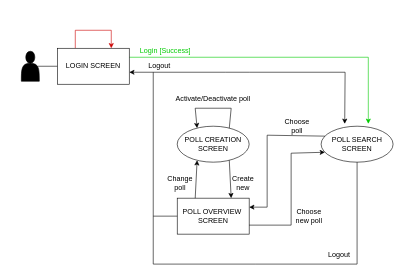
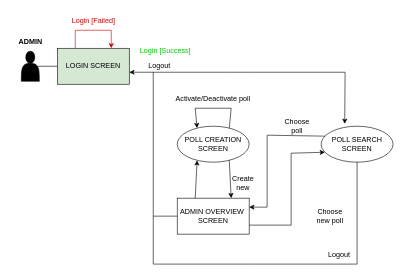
+ <mxCell id="6" value="&lt;font color=&quot;#cc0000&quot;&gt;Login [Failed]&lt;/font&gt;" style="text;html=1;align=center;verticalAlign=middle;resizable=0;points=[];autosize=1;strokeColor=none;fillColor=none;" parent="1" vertex="1"><mxGeometry x="105" y="20" width="100" height="30" as="geometry" /></mxCell>
+ <mxCell id="11" value="&lt;b&gt;ADMIN&lt;/b&gt;" style="text;html=1;align=center;verticalAlign=middle;resizable=0;points=[];autosize=1;strokeColor=none;fillColor=none;" parent="1" vertex="1"><mxGeometry x="20" y="55" width="60" height="30" as="geometry" /></mxCell>
- <mxCell id="4" value="LOGIN SCREEN" style="rounded=0;whiteSpace=wrap;html=1;strokeWidth=1;" parent="1" vertex="1"><mxGeometry x="95" y="80" width="120" height="60" as="geometry" /></mxCell>
+ <mxCell id="4" value="LOGIN SCREEN" style="rounded=0;whiteSpace=wrap;html=1;strokeWidth=1;fillColor=#d5e8d4;" parent="1" vertex="1"><mxGeometry x="95" y="80" width="120" height="60" as="geometry" /></mxCell>
- <mxCell id="3" style="edgeStyle=orthogonalEdgeStyle;rounded=0;orthogonalLoop=1;jettySize=auto;html=1;exitX=1;exitY=0.25;exitDx=0;exitDy=0;strokeColor=#00CC00;fontColor=#00CC00;entryX=0.656;entryY=-0.067;entryDx=0;entryDy=0;entryPerimeter=0;" parent="1" source="4" target="13" edge="1"><mxGeometry relative="1" as="geometry"><mxPoint x="375" y="95" as="targetPoint" /></mxGeometry></mxCell>
- <mxCell id="25" value="Change poll" style="text;html=1;strokeColor=none;fillColor=none;align=center;verticalAlign=middle;whiteSpace=wrap;rounded=0;" parent="1" vertex="1"><mxGeometry x="270" y="290" width="60" height="30" as="geometry" /></mxCell>
- <mxCell id="12" value="POLL OVERVIEW&amp;nbsp;&lt;br&gt;SCREEN" style="rounded=0;whiteSpace=wrap;html=1;" parent="1" vertex="1"><mxGeometry x="295" y="330" width="120" height="60" as="geometry" /></mxCell>
+ <mxCell id="12" value="ADMIN OVERVIEW&amp;nbsp;&lt;br&gt;SCREEN" style="rounded=0;whiteSpace=wrap;html=1;" parent="1" vertex="1"><mxGeometry x="295" y="330" width="120" height="60" as="geometry" /></mxCell>
- <mxCell id="18" value="Choose new poll" style="text;html=1;strokeColor=none;fillColor=none;align=center;verticalAlign=middle;whiteSpace=wrap;rounded=0;" parent="1" vertex="1"><mxGeometry x="485" y="345" width="60" height="30" as="geometry" /></mxCell>
+ <mxCell id="18" value="Choose new poll" style="text;html=1;strokeColor=none;fillColor=none;align=center;verticalAlign=middle;whiteSpace=wrap;rounded=0;" parent="1" vertex="1"><mxGeometry x="520" y="345" width="60" height="30" as="geometry" /></mxCell>
